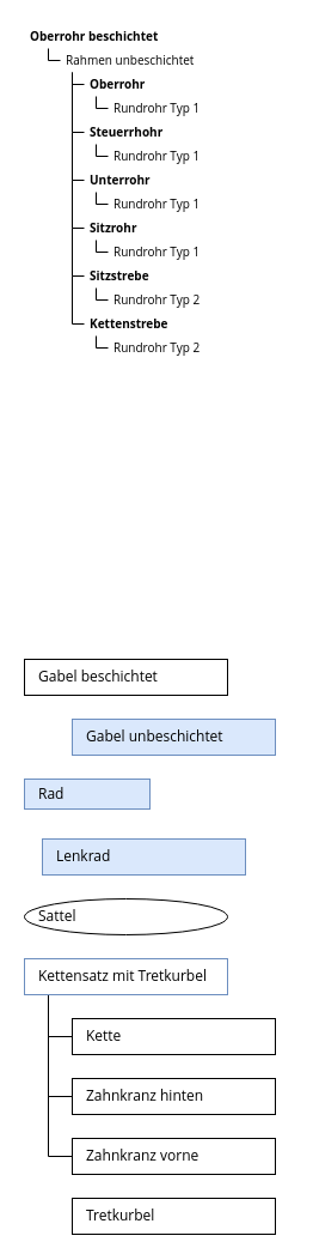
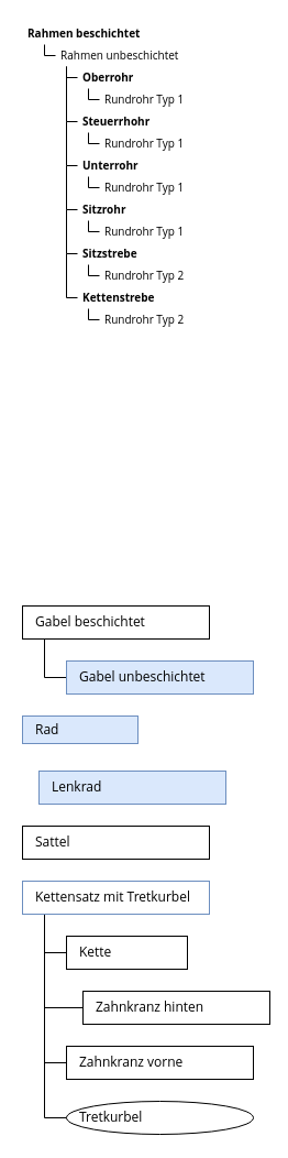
- <mxCell id="2" value="&lt;font face=&quot;Open Sans&quot; style=&quot;font-size: 10px;&quot;&gt;Oberrohr beschichtet&lt;/font&gt;" style="rounded=0;whiteSpace=wrap;html=1;spacingLeft=3;align=left;strokeColor=#FFFFFF;fontSize=10;fontStyle=1" parent="1" vertex="1"><mxGeometry x="20" y="20" width="150" height="20" as="geometry" /></mxCell>
+ <mxCell id="2" value="&lt;font face=&quot;Open Sans&quot; style=&quot;font-size: 10px;&quot;&gt;Rahmen beschichtet&lt;/font&gt;" style="rounded=0;whiteSpace=wrap;html=1;spacingLeft=3;align=left;strokeColor=#FFFFFF;fontSize=10;fontStyle=1" parent="1" vertex="1"><mxGeometry x="20" y="20" width="150" height="20" as="geometry" /></mxCell>
+ <mxCell id="6" value="" style="edgeStyle=orthogonalEdgeStyle;rounded=0;orthogonalLoop=1;jettySize=auto;html=1;endArrow=none;endFill=0;entryX=0;entryY=0.5;entryDx=0;entryDy=0;" parent="1" source="7" target="12" edge="1"><mxGeometry relative="1" as="geometry"><Array as="points"><mxPoint x="40" y="615" /></Array></mxGeometry></mxCell>
- <mxCell id="5" value="&lt;font face=&quot;Open Sans&quot;&gt;Sattel&lt;/font&gt;" style="ellipse;whiteSpace=wrap;html=1;spacingLeft=10;align=left;" parent="1" vertex="1"><mxGeometry x="20" y="750" width="170" height="30" as="geometry" /></mxCell>
+ <mxCell id="5" value="&lt;font face=&quot;Open Sans&quot;&gt;Sattel&lt;/font&gt;" style="rounded=0;whiteSpace=wrap;html=1;spacingLeft=10;align=left;" parent="1" vertex="1"><mxGeometry x="20" y="750" width="170" height="30" as="geometry" /></mxCell>
- <mxCell id="14" value="&lt;font face=&quot;Open Sans&quot;&gt;Kette&lt;/font&gt;" style="rounded=0;whiteSpace=wrap;html=1;spacingLeft=10;align=left;" parent="1" vertex="1"><mxGeometry x="60" y="850" width="170" height="30" as="geometry" /></mxCell>
+ <mxCell id="14" value="&lt;font face=&quot;Open Sans&quot;&gt;Kette&lt;/font&gt;" style="rounded=0;whiteSpace=wrap;html=1;spacingLeft=10;align=left;" parent="1" vertex="1"><mxGeometry x="60" y="850" width="110" height="30" as="geometry" /></mxCell>
- <mxCell id="15" value="&lt;font face=&quot;Open Sans&quot;&gt;Zahnkranz hinten&lt;/font&gt;" style="rounded=0;whiteSpace=wrap;html=1;spacingLeft=10;align=left;" parent="1" vertex="1"><mxGeometry x="60" y="900" width="170" height="30" as="geometry" /></mxCell>
+ <mxCell id="15" value="&lt;font face=&quot;Open Sans&quot;&gt;Zahnkranz hinten&lt;/font&gt;" style="rounded=0;whiteSpace=wrap;html=1;spacingLeft=10;align=left;" parent="1" vertex="1"><mxGeometry x="75" y="900" width="170" height="30" as="geometry" /></mxCell>
+ <mxCell id="9" value="" style="edgeStyle=orthogonalEdgeStyle;rounded=0;orthogonalLoop=1;jettySize=auto;html=1;endArrow=none;endFill=0;entryX=0;entryY=0.5;entryDx=0;entryDy=0;" parent="1" source="10" target="17" edge="1"><mxGeometry relative="1" as="geometry"><Array as="points"><mxPoint x="40" y="1015" /></Array></mxGeometry></mxCell>
- <mxCell id="17" value="&lt;font face=&quot;Open Sans&quot;&gt;Tretkurbel&lt;/font&gt;" style="rounded=0;whiteSpace=wrap;html=1;spacingLeft=10;align=left;" parent="1" vertex="1"><mxGeometry x="60" y="1000" width="170" height="30" as="geometry" /></mxCell>
+ <mxCell id="17" value="&lt;font face=&quot;Open Sans&quot;&gt;Tretkurbel&lt;/font&gt;" style="ellipse;whiteSpace=wrap;html=1;spacingLeft=10;align=left;" parent="1" vertex="1"><mxGeometry x="60" y="1000" width="170" height="30" as="geometry" /></mxCell>
